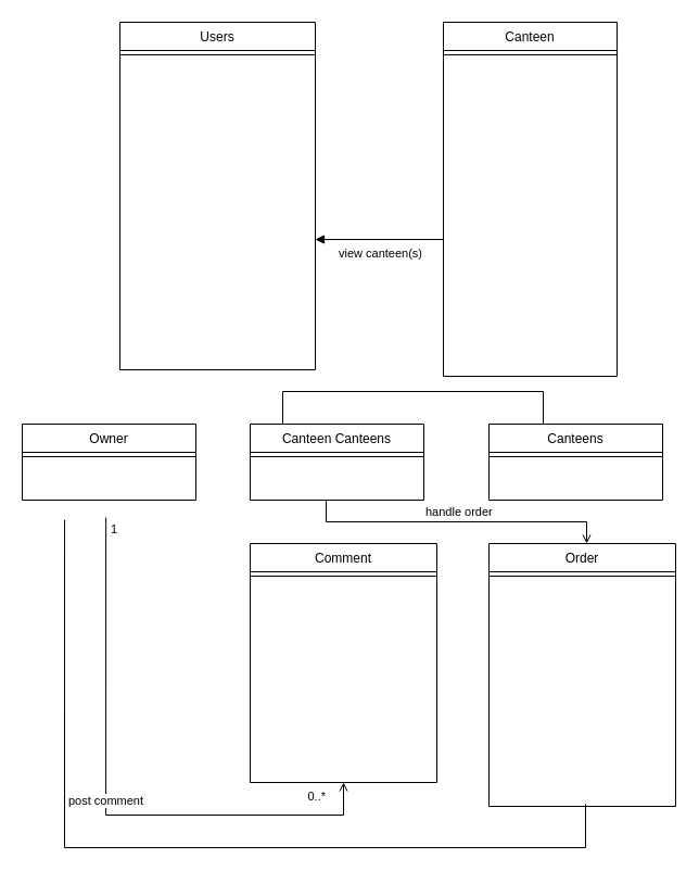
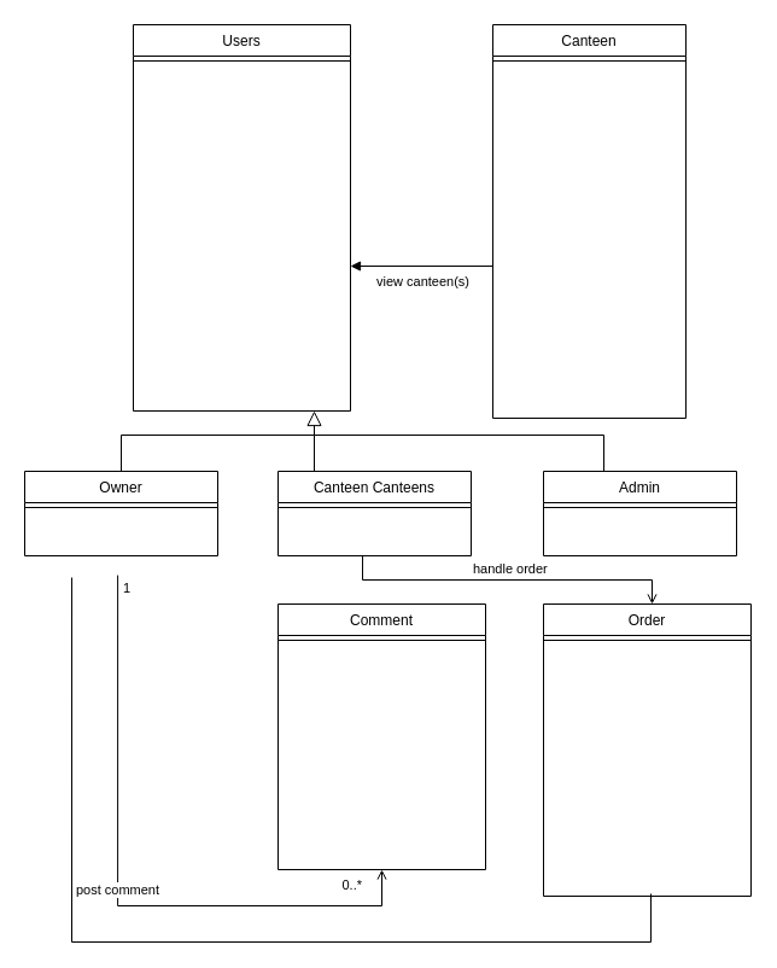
+ <mxCell id="6" value="" style="endArrow=block;endSize=10;endFill=0;shadow=0;strokeWidth=1;rounded=0;edgeStyle=elbowEdgeStyle;elbow=vertical;" edge="1" parent="1" source="4" target="2"><mxGeometry width="160" relative="1" as="geometry"><mxPoint x="100" y="233" as="sourcePoint" /><mxPoint x="100" y="233" as="targetPoint" /><Array as="points"><mxPoint x="260" y="360" /></Array></mxGeometry></mxCell>
- <mxCell id="11" value="Canteens" style="swimlane;fontStyle=0;align=center;verticalAlign=top;childLayout=stackLayout;horizontal=1;startSize=26;horizontalStack=0;resizeParent=1;resizeLast=0;collapsible=1;marginBottom=0;rounded=0;shadow=0;strokeWidth=1;" vertex="1" parent="1"><mxGeometry x="450" y="390" width="160" height="70" as="geometry"><mxRectangle x="340" y="380" width="170" height="26" as="alternateBounds" /></mxGeometry></mxCell>
+ <mxCell id="11" value="Admin" style="swimlane;fontStyle=0;align=center;verticalAlign=top;childLayout=stackLayout;horizontal=1;startSize=26;horizontalStack=0;resizeParent=1;resizeLast=0;collapsible=1;marginBottom=0;rounded=0;shadow=0;strokeWidth=1;" vertex="1" parent="1"><mxGeometry x="450" y="390" width="160" height="70" as="geometry"><mxRectangle x="340" y="380" width="170" height="26" as="alternateBounds" /></mxGeometry></mxCell>
